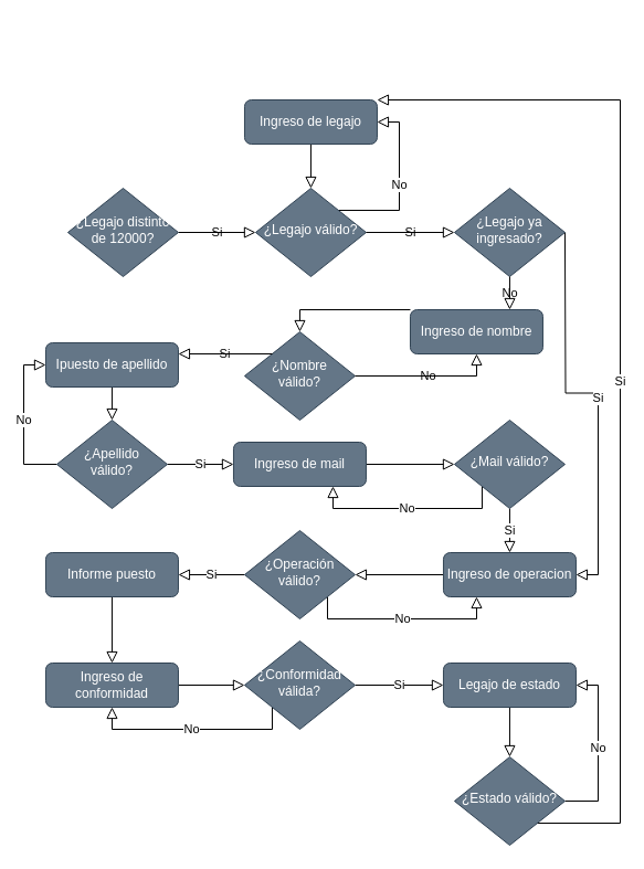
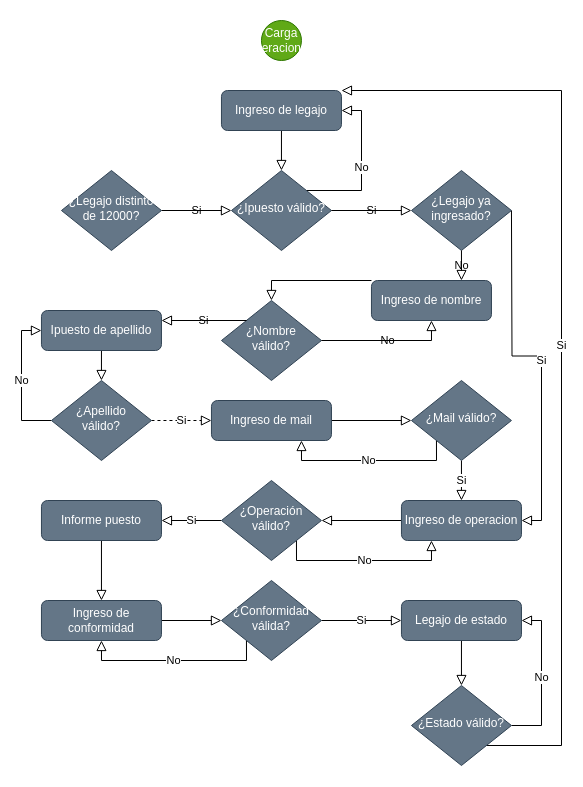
+ <mxCell id="5" value="Carga operaciones" style="ellipse;whiteSpace=wrap;html=1;aspect=fixed;fillColor=#60a917;fontColor=#ffffff;strokeColor=#2D7600;" vertex="1" parent="1"><mxGeometry x="260.96" width="40" height="40" as="geometry" y="20" /></mxCell>
- <mxCell id="4" value="&lt;font style=&quot;font-size: 12px;&quot;&gt;¿Legajo válido?&lt;/font&gt;" style="rhombus;whiteSpace=wrap;html=1;shadow=0;fontFamily=Helvetica;fontSize=12;align=center;strokeWidth=1;spacing=6;spacingTop=-4;fillColor=#647687;strokeColor=#314354;fontColor=#ffffff;" parent="1" vertex="1"><mxGeometry x="230.96" y="170" width="100" height="80" as="geometry" /></mxCell>
+ <mxCell id="4" value="&lt;font style=&quot;font-size: 12px;&quot;&gt;¿Ipuesto válido?&lt;/font&gt;" style="rhombus;whiteSpace=wrap;html=1;shadow=0;fontFamily=Helvetica;fontSize=12;align=center;strokeWidth=1;spacing=6;spacingTop=-4;fillColor=#647687;strokeColor=#314354;fontColor=#ffffff;" parent="1" vertex="1"><mxGeometry x="230.96" y="170" width="100" height="80" as="geometry" /></mxCell>
- <mxCell id="18" value="Si" style="edgeStyle=orthogonalEdgeStyle;rounded=0;orthogonalLoop=1;jettySize=auto;html=1;exitX=1;exitY=0.5;exitDx=0;exitDy=0;endArrow=block;endFill=0;endSize=8;" edge="1" parent="1" source="19" target="21"><mxGeometry relative="1" as="geometry" /></mxCell>
+ <mxCell id="18" value="Si" style="edgeStyle=orthogonalEdgeStyle;rounded=0;orthogonalLoop=1;jettySize=auto;html=1;exitX=1;exitY=0.5;exitDx=0;exitDy=0;endArrow=block;endFill=0;endSize=8;dashed=1;" edge="1" parent="1" source="19" target="21"><mxGeometry relative="1" as="geometry" /></mxCell>
